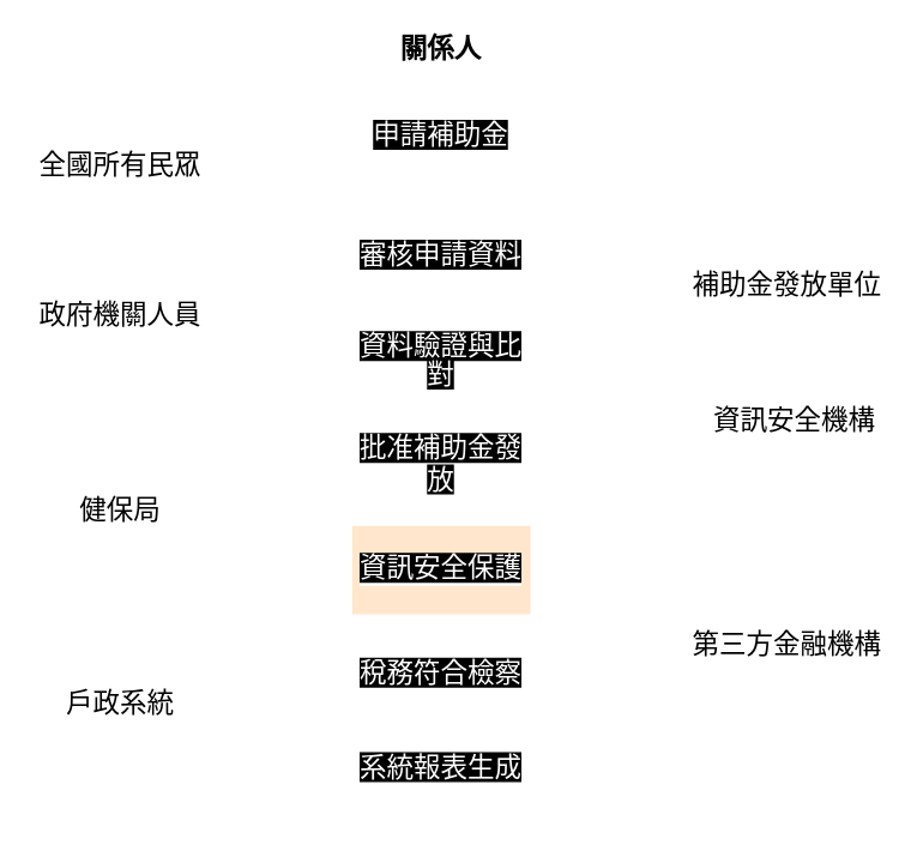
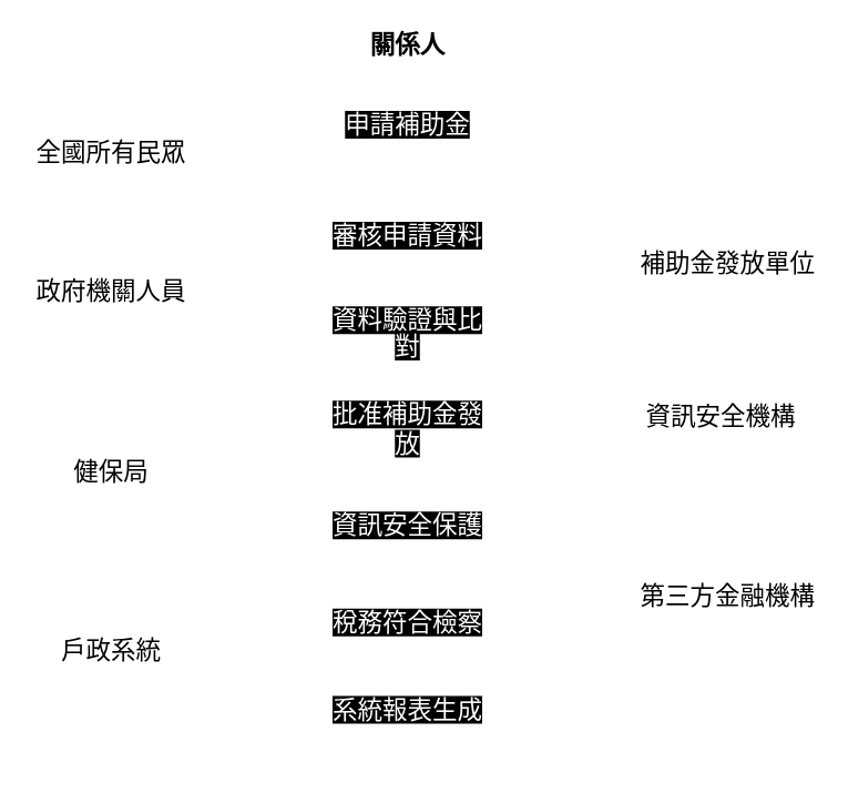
- <mxCell id="24" value="資訊安全機構" style="rounded=0;whiteSpace=wrap;html=1;fontSize=18;strokeColor=#FFFFFF;fontColor=#000000;labelBackgroundColor=#FFFFFF;" vertex="1" parent="1"><mxGeometry x="470" y="250" width="120" height="60" as="geometry" /></mxCell>
+ <mxCell id="24" value="資訊安全機構" style="rounded=0;whiteSpace=wrap;html=1;fontSize=18;strokeColor=#FFFFFF;fontColor=#000000;labelBackgroundColor=#FFFFFF;" vertex="1" parent="1"><mxGeometry x="460" y="270" width="120" height="60" as="geometry" /></mxCell>
- <mxCell id="6" value="&lt;div style=&quot;font-family: Consolas, &amp;quot;Courier New&amp;quot;, monospace; font-size: 14px; line-height: 19px;&quot;&gt;&lt;span style=&quot;font-family: Helvetica; font-size: 18px; background-color: rgb(0, 0, 0);&quot;&gt;&lt;font color=&quot;#ffffff&quot;&gt;資訊安全保護&lt;/font&gt;&lt;/span&gt;&lt;br&gt;&lt;/div&gt;" style="whiteSpace=wrap;html=1;fontSize=18;strokeColor=#FFFFFF;fontColor=#000000;labelBackgroundColor=#FFFFFF;fillColor=#ffe6cc;" vertex="1" parent="2"><mxGeometry x="40" y="330" width="120" height="60" as="geometry" /></mxCell>
+ <mxCell id="6" value="&lt;div style=&quot;font-family: Consolas, &amp;quot;Courier New&amp;quot;, monospace; font-size: 14px; line-height: 19px;&quot;&gt;&lt;span style=&quot;font-family: Helvetica; font-size: 18px; background-color: rgb(0, 0, 0);&quot;&gt;&lt;font color=&quot;#ffffff&quot;&gt;資訊安全保護&lt;/font&gt;&lt;/span&gt;&lt;br&gt;&lt;/div&gt;" style="whiteSpace=wrap;html=1;fontSize=18;strokeColor=#FFFFFF;fontColor=#000000;labelBackgroundColor=#FFFFFF;" vertex="1" parent="2"><mxGeometry x="40" y="330" width="120" height="60" as="geometry" /></mxCell>
